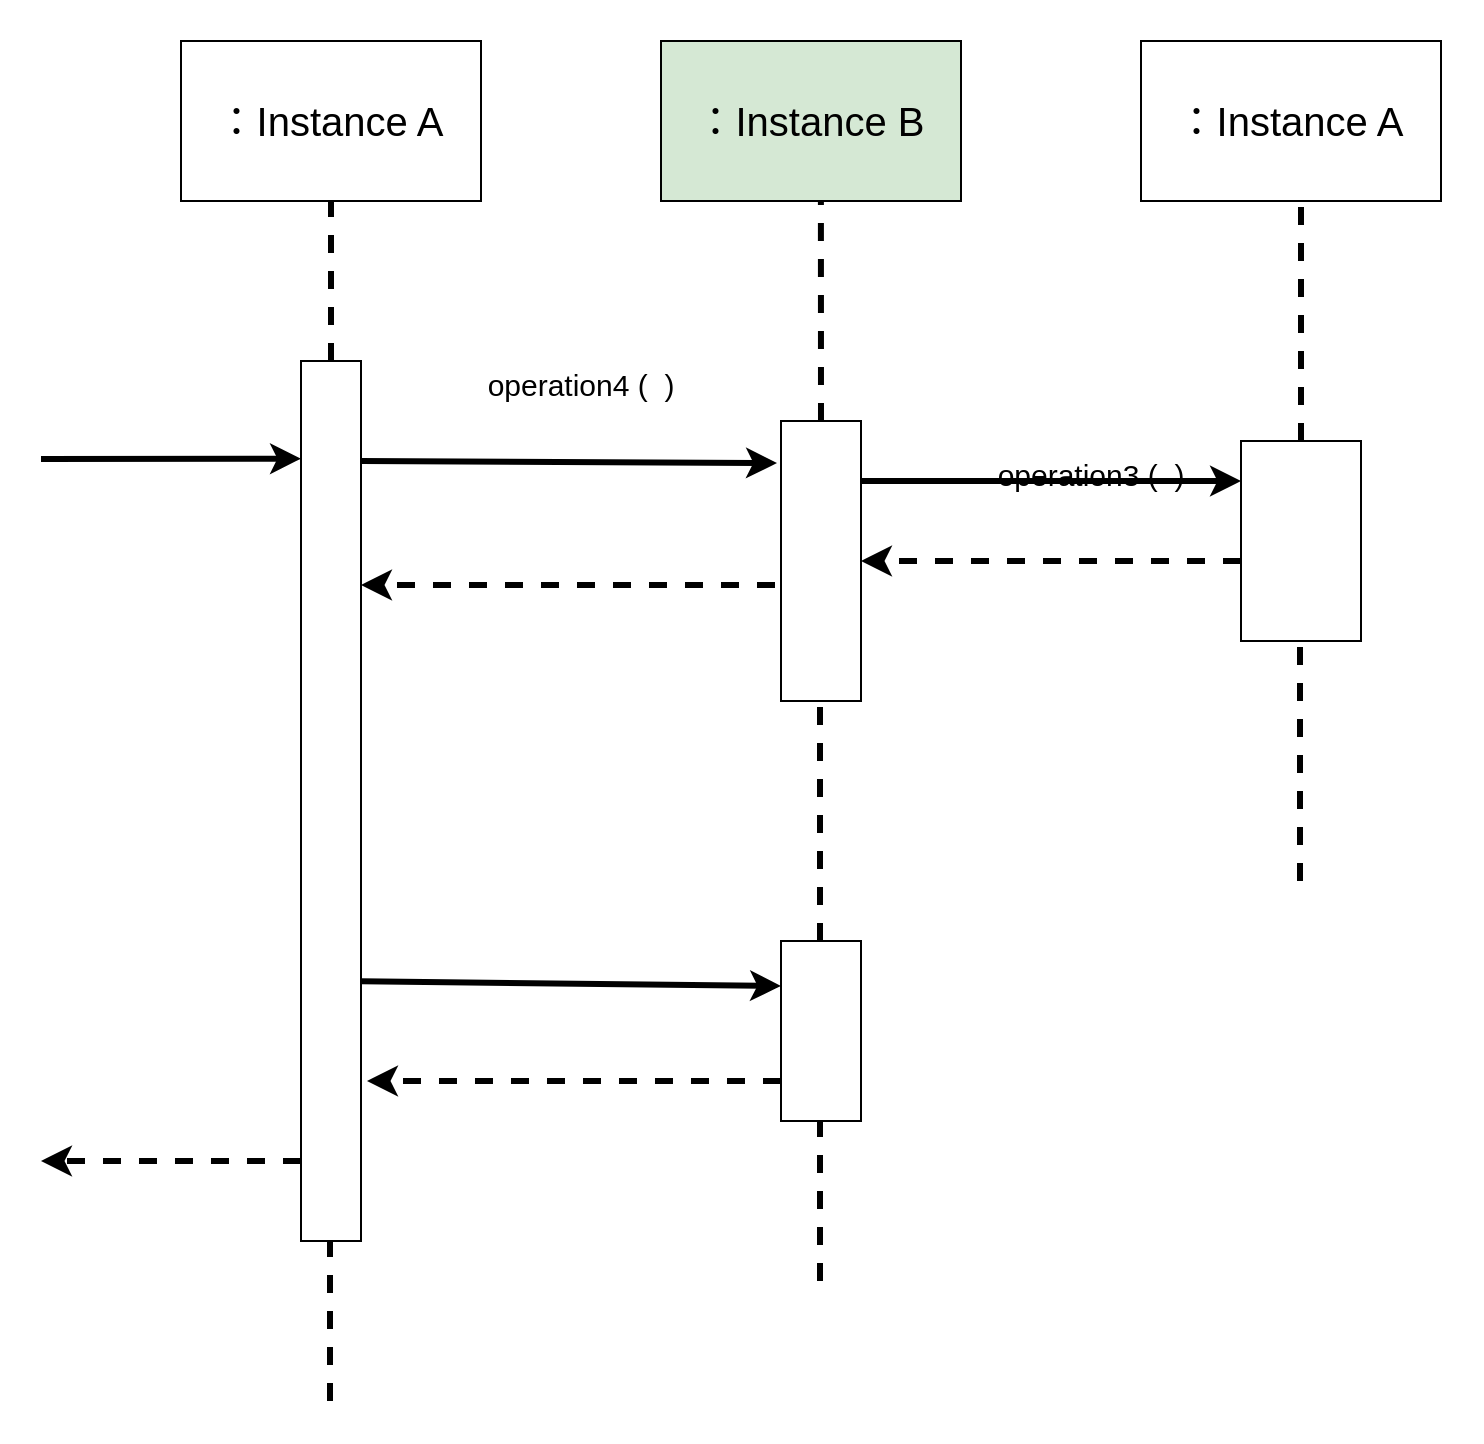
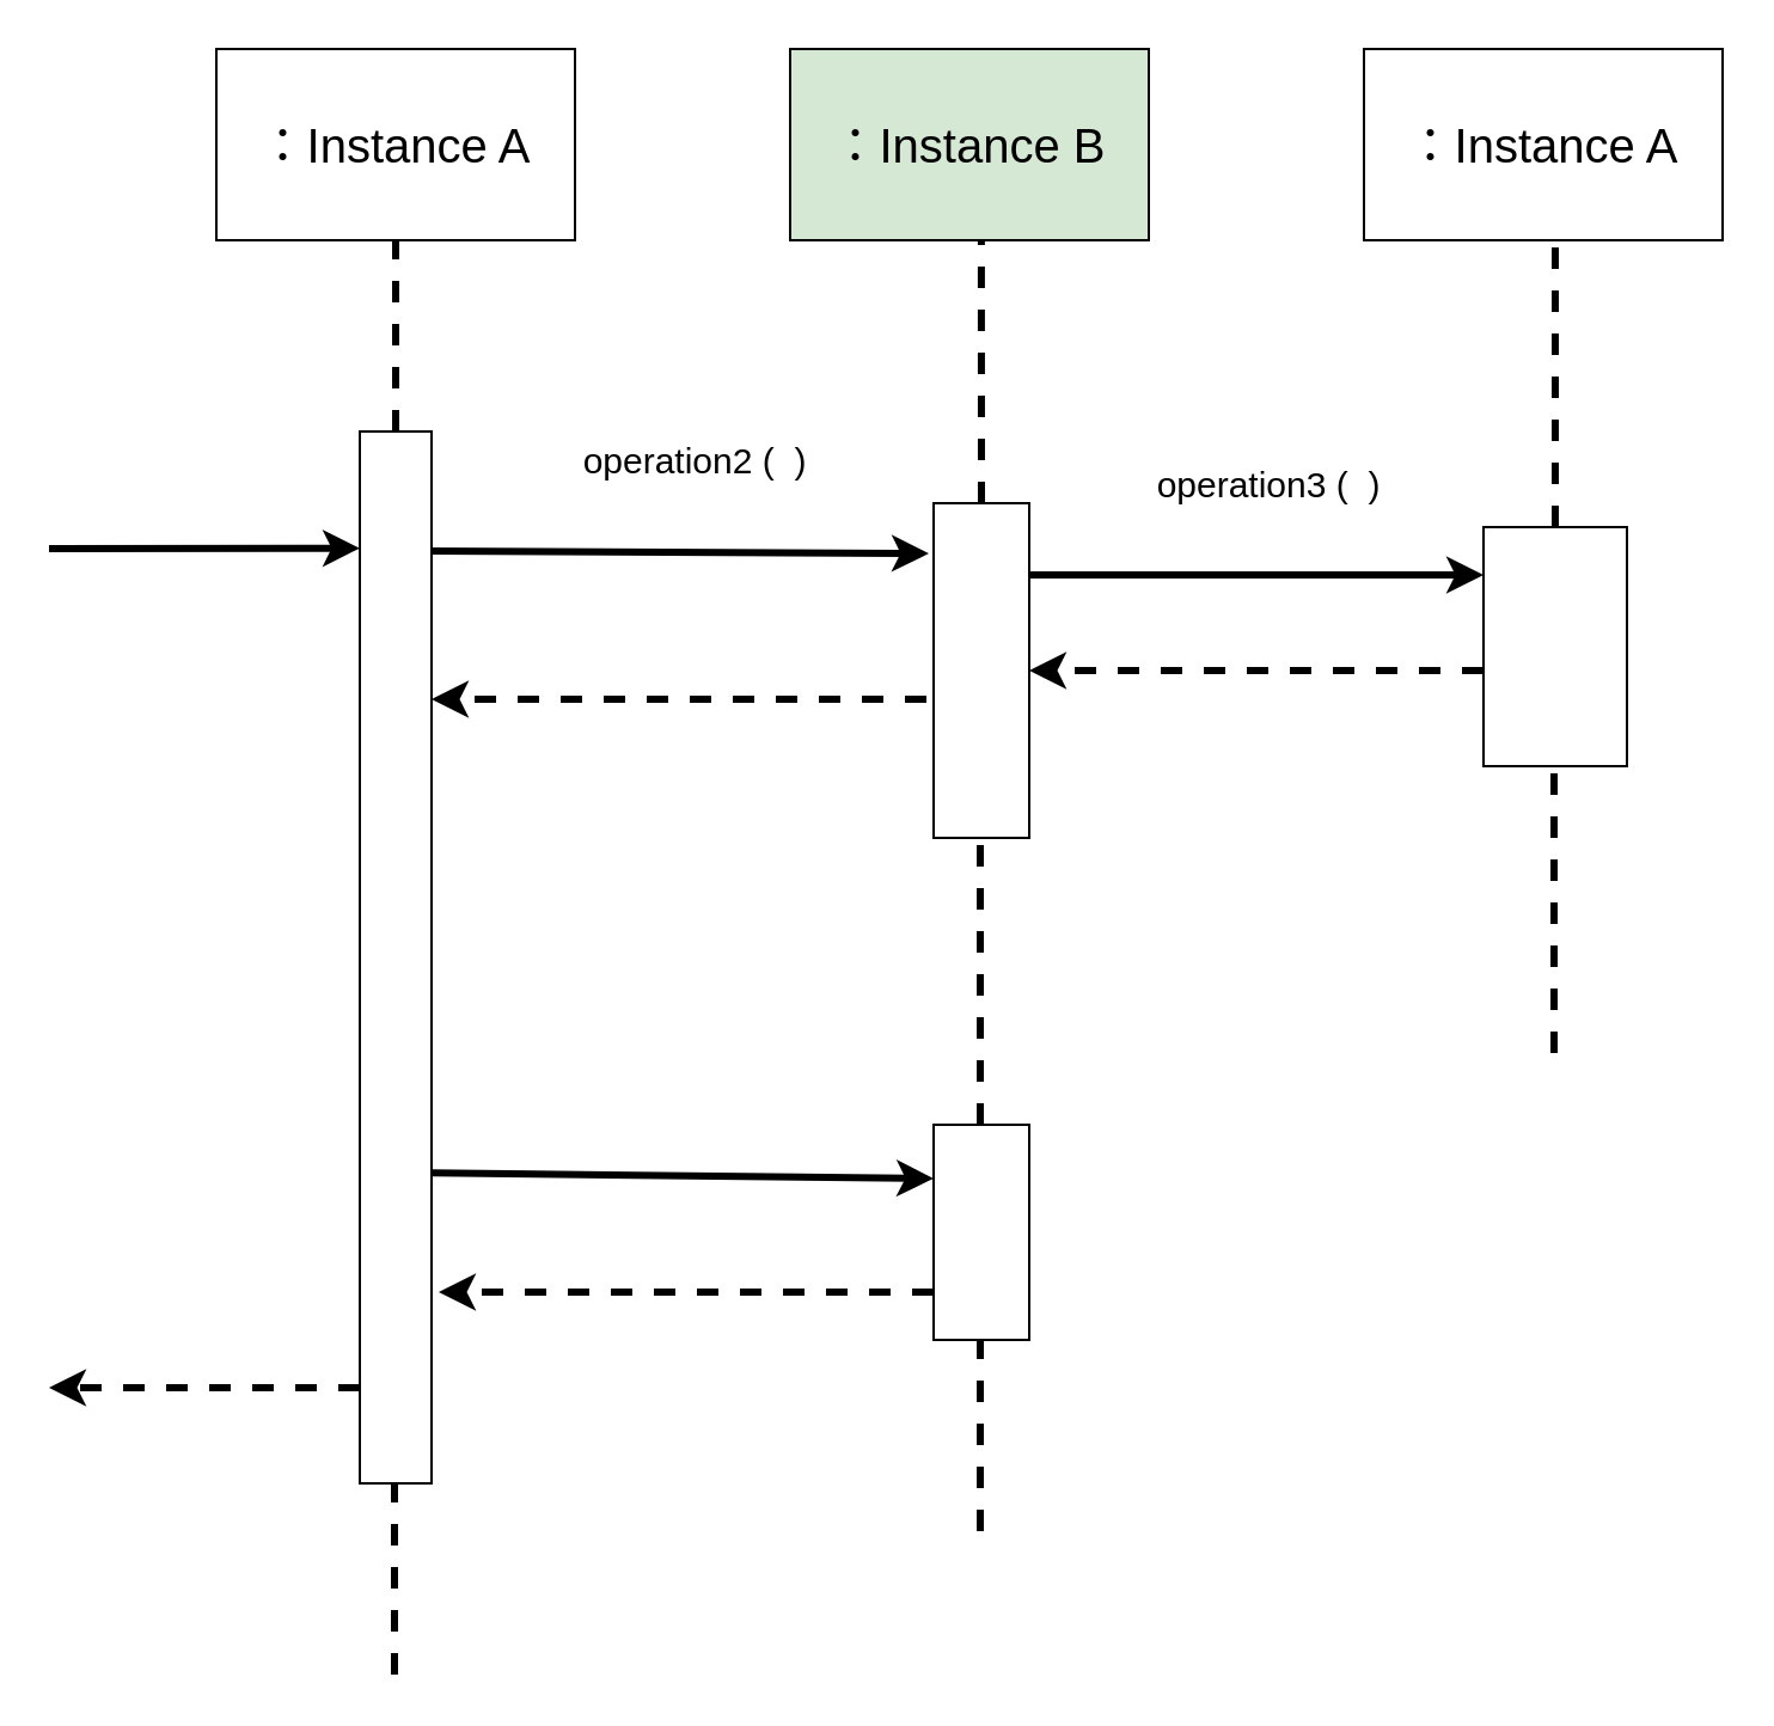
- <mxCell id="8" value="&lt;font style=&quot;font-size: 15px;&quot;&gt;operation4 (&amp;nbsp; )&lt;/font&gt;" style="text;html=1;align=center;verticalAlign=middle;resizable=0;points=[];autosize=1;strokeColor=none;fillColor=none;fontSize=20;" vertex="1" parent="1"><mxGeometry x="230" y="170" width="120" height="40" as="geometry" /></mxCell>
+ <mxCell id="8" value="&lt;font style=&quot;font-size: 15px;&quot;&gt;operation2 (&amp;nbsp; )&lt;/font&gt;" style="text;html=1;align=center;verticalAlign=middle;resizable=0;points=[];autosize=1;strokeColor=none;fillColor=none;fontSize=20;" vertex="1" parent="1"><mxGeometry x="230" y="170" width="120" height="40" as="geometry" /></mxCell>
- <mxCell id="9" value="&lt;font style=&quot;font-size: 15px;&quot;&gt;operation3 (&amp;nbsp; )&lt;/font&gt;" style="text;html=1;align=center;verticalAlign=middle;resizable=0;points=[];autosize=1;strokeColor=none;fillColor=none;fontSize=20;" vertex="1" parent="1"><mxGeometry x="485" y="215" width="120" height="40" as="geometry" /></mxCell>
+ <mxCell id="9" value="&lt;font style=&quot;font-size: 15px;&quot;&gt;operation3 (&amp;nbsp; )&lt;/font&gt;" style="text;html=1;align=center;verticalAlign=middle;resizable=0;points=[];autosize=1;strokeColor=none;fillColor=none;fontSize=20;" vertex="1" parent="1"><mxGeometry x="470" y="180" width="120" height="40" as="geometry" /></mxCell>
